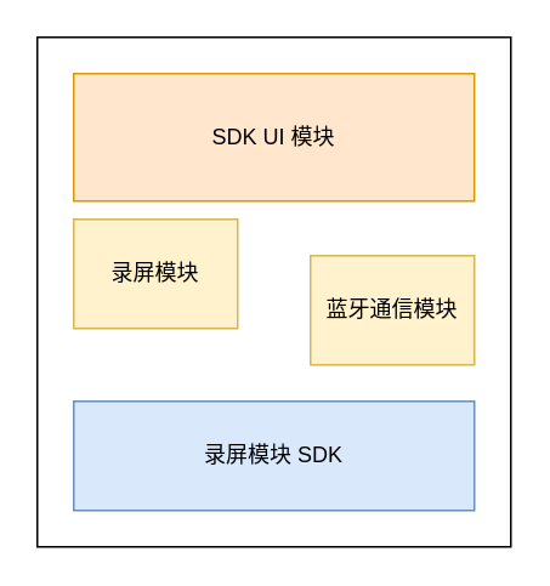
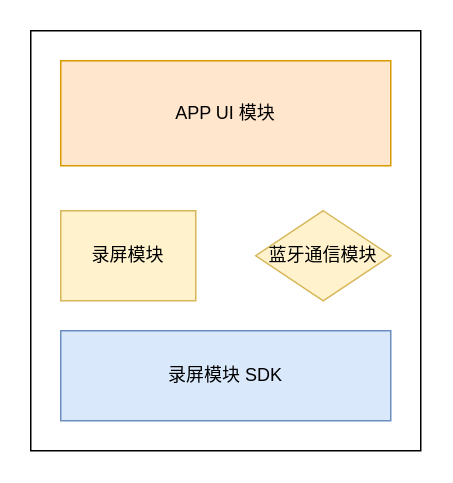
- <mxCell id="6" value="SDK UI 模块" style="rounded=0;whiteSpace=wrap;html=1;fillColor=#ffe6cc;strokeColor=#d79b00;" parent="1" vertex="1"><mxGeometry x="40" y="40" width="220" height="70" as="geometry" /></mxCell>
+ <mxCell id="6" value="APP UI 模块" style="rounded=0;whiteSpace=wrap;html=1;fillColor=#ffe6cc;strokeColor=#d79b00;" parent="1" vertex="1"><mxGeometry x="40" y="40" width="220" height="70" as="geometry" /></mxCell>
- <mxCell id="3" value="录屏模块" style="rounded=0;whiteSpace=wrap;html=1;fillColor=#fff2cc;strokeColor=#d6b656;" parent="1" vertex="1"><mxGeometry x="40" y="120" width="90" height="60" as="geometry" /></mxCell>
+ <mxCell id="3" value="录屏模块" style="rounded=0;whiteSpace=wrap;html=1;fillColor=#fff2cc;strokeColor=#d6b656;" parent="1" vertex="1"><mxGeometry x="40" y="140" width="90" height="60" as="geometry" /></mxCell>
- <mxCell id="4" value="蓝牙通信模块" style="rounded=0;whiteSpace=wrap;html=1;fillColor=#fff2cc;strokeColor=#d6b656;" parent="1" vertex="1"><mxGeometry x="170" y="140" width="90" height="60" as="geometry" /></mxCell>
+ <mxCell id="4" value="蓝牙通信模块" style="rhombus;whiteSpace=wrap;html=1;fillColor=#fff2cc;strokeColor=#d6b656;" parent="1" vertex="1"><mxGeometry x="170" y="140" width="90" height="60" as="geometry" /></mxCell>
